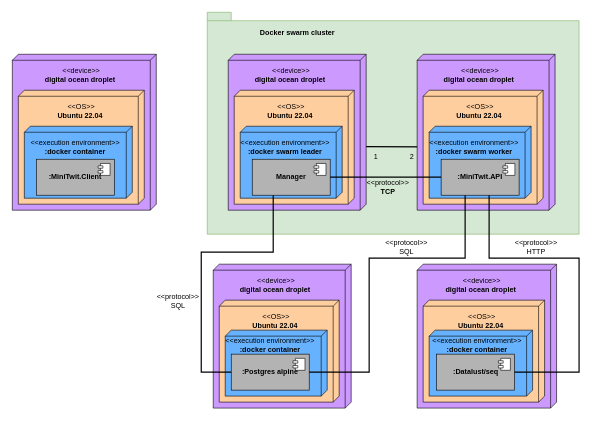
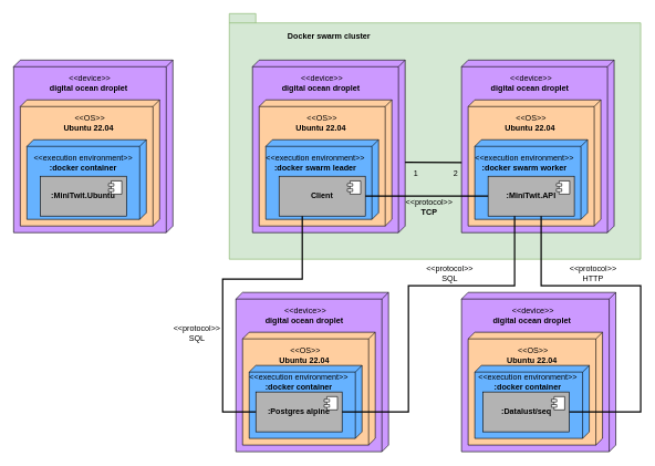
- <mxCell id="9" value=":MiniTwit.Client" style="html=1;dropTarget=0;whiteSpace=wrap;fillColor=#B3B3B3;fontStyle=1;fontSize=12;" parent="1" vertex="1"><mxGeometry x="60" y="265" width="130" height="60" as="geometry" /></mxCell>
+ <mxCell id="9" value=":MiniTwit.Ubuntu" style="html=1;dropTarget=0;whiteSpace=wrap;fillColor=#B3B3B3;fontStyle=1;fontSize=12;" parent="1" vertex="1"><mxGeometry x="60" y="265" width="130" height="60" as="geometry" /></mxCell>
- <mxCell id="20" value="Manager" style="html=1;dropTarget=0;whiteSpace=wrap;fillColor=#B3B3B3;fontStyle=1;fontSize=12;" parent="1" vertex="1"><mxGeometry x="420" y="265" width="130" height="60" as="geometry" /></mxCell>
+ <mxCell id="20" value="Client" style="html=1;dropTarget=0;whiteSpace=wrap;fillColor=#B3B3B3;fontStyle=1;fontSize=12;" parent="1" vertex="1"><mxGeometry x="420" y="265" width="130" height="60" as="geometry" /></mxCell>
